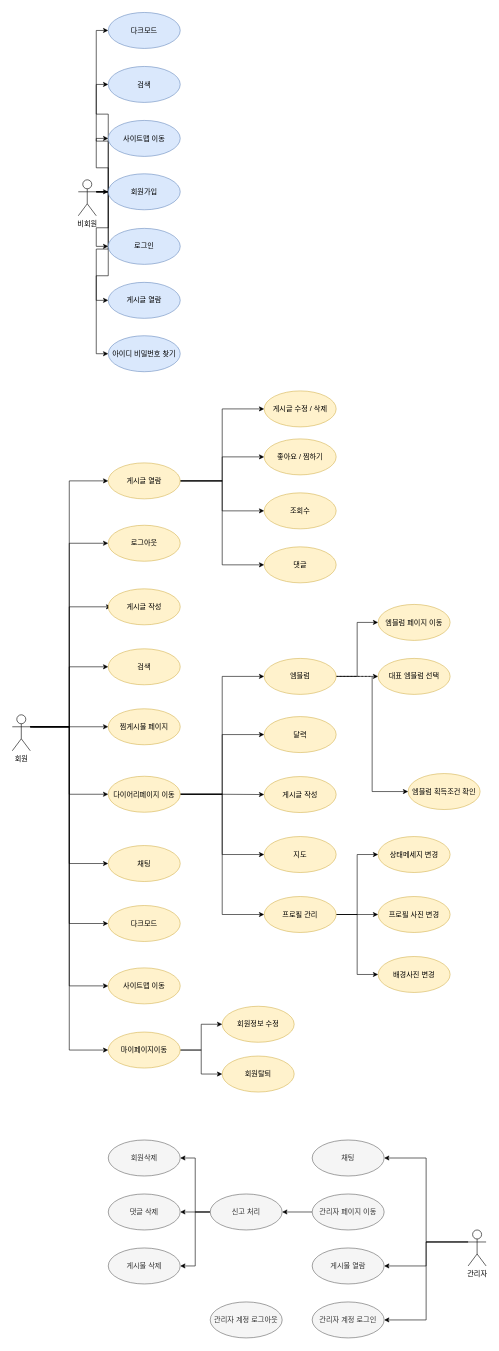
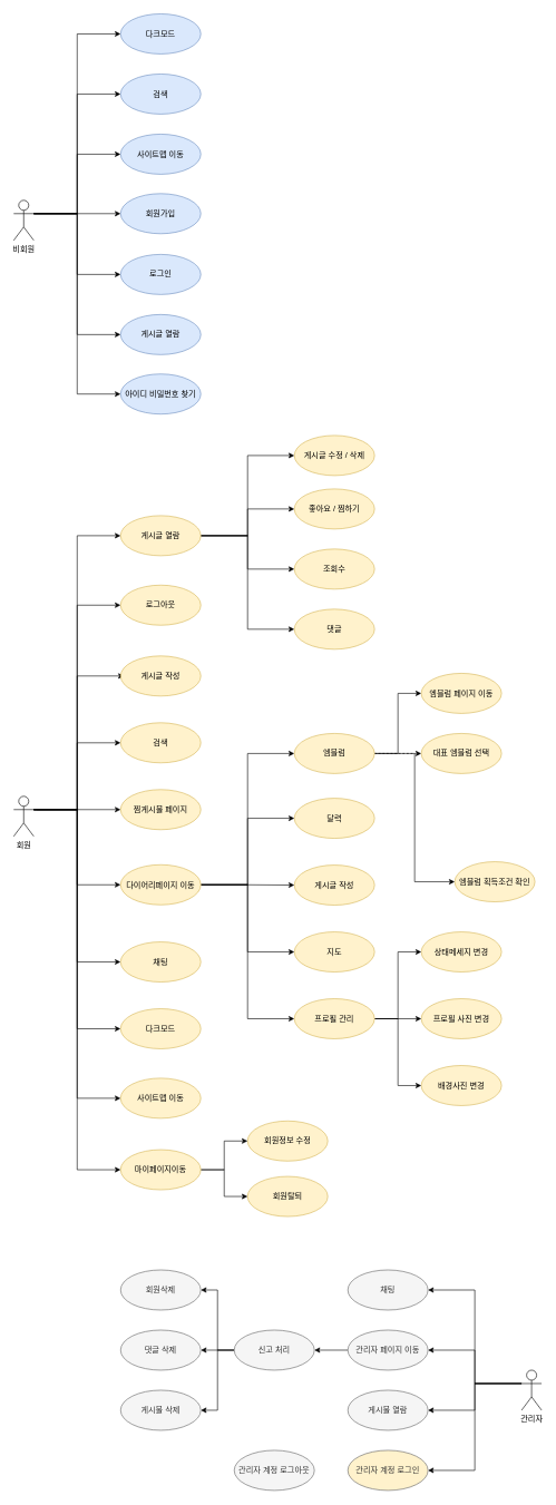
- <mxCell id="25" value="비회원" style="shape=umlActor;verticalLabelPosition=bottom;verticalAlign=top;html=1;" parent="1" vertex="1"><mxGeometry x="130" y="299" width="30" height="60" as="geometry" /></mxCell>
+ <mxCell id="25" value="비회원" style="shape=umlActor;verticalLabelPosition=bottom;verticalAlign=top;html=1;" parent="1" vertex="1"><mxGeometry x="20" y="299" width="30" height="60" as="geometry" /></mxCell>
+ <mxCell id="14" style="edgeStyle=orthogonalEdgeStyle;rounded=0;orthogonalLoop=1;jettySize=auto;html=1;exitX=0;exitY=0.333;exitDx=0;exitDy=0;exitPerimeter=0;entryX=1;entryY=0.5;entryDx=0;entryDy=0;" parent="1" source="17" target="79" edge="1"><mxGeometry relative="1" as="geometry" /></mxCell>
- <mxCell id="29" value="관리자 계정 로그인" style="ellipse;whiteSpace=wrap;html=1;fillColor=#f5f5f5;strokeColor=#666666;fontColor=#333333;" parent="1" vertex="1"><mxGeometry x="520" y="2170" width="120" height="60" as="geometry" /></mxCell>
+ <mxCell id="29" value="관리자 계정 로그인" style="ellipse;whiteSpace=wrap;html=1;fillColor=#fff2cc;strokeColor=#666666;fontColor=#333333;" parent="1" vertex="1"><mxGeometry x="520" y="2170" width="120" height="60" as="geometry" /></mxCell>
